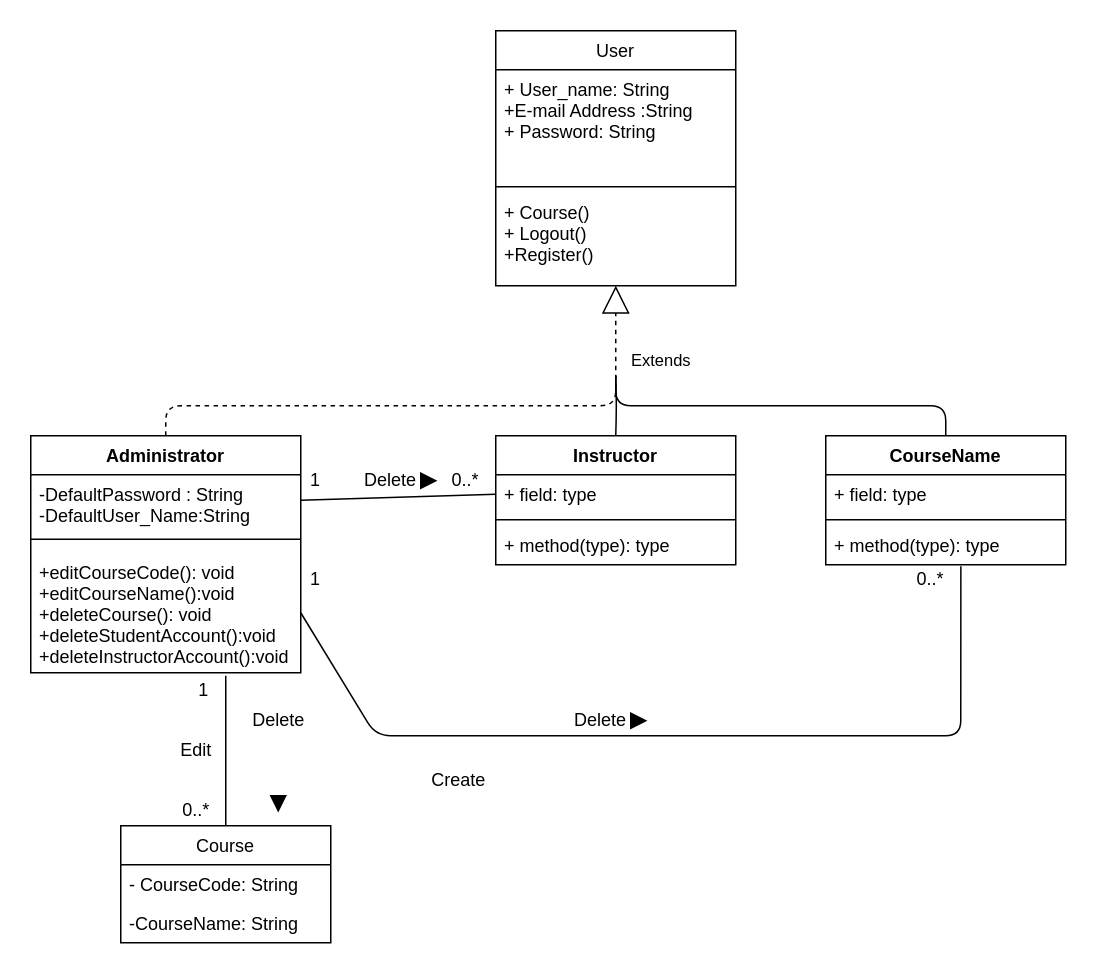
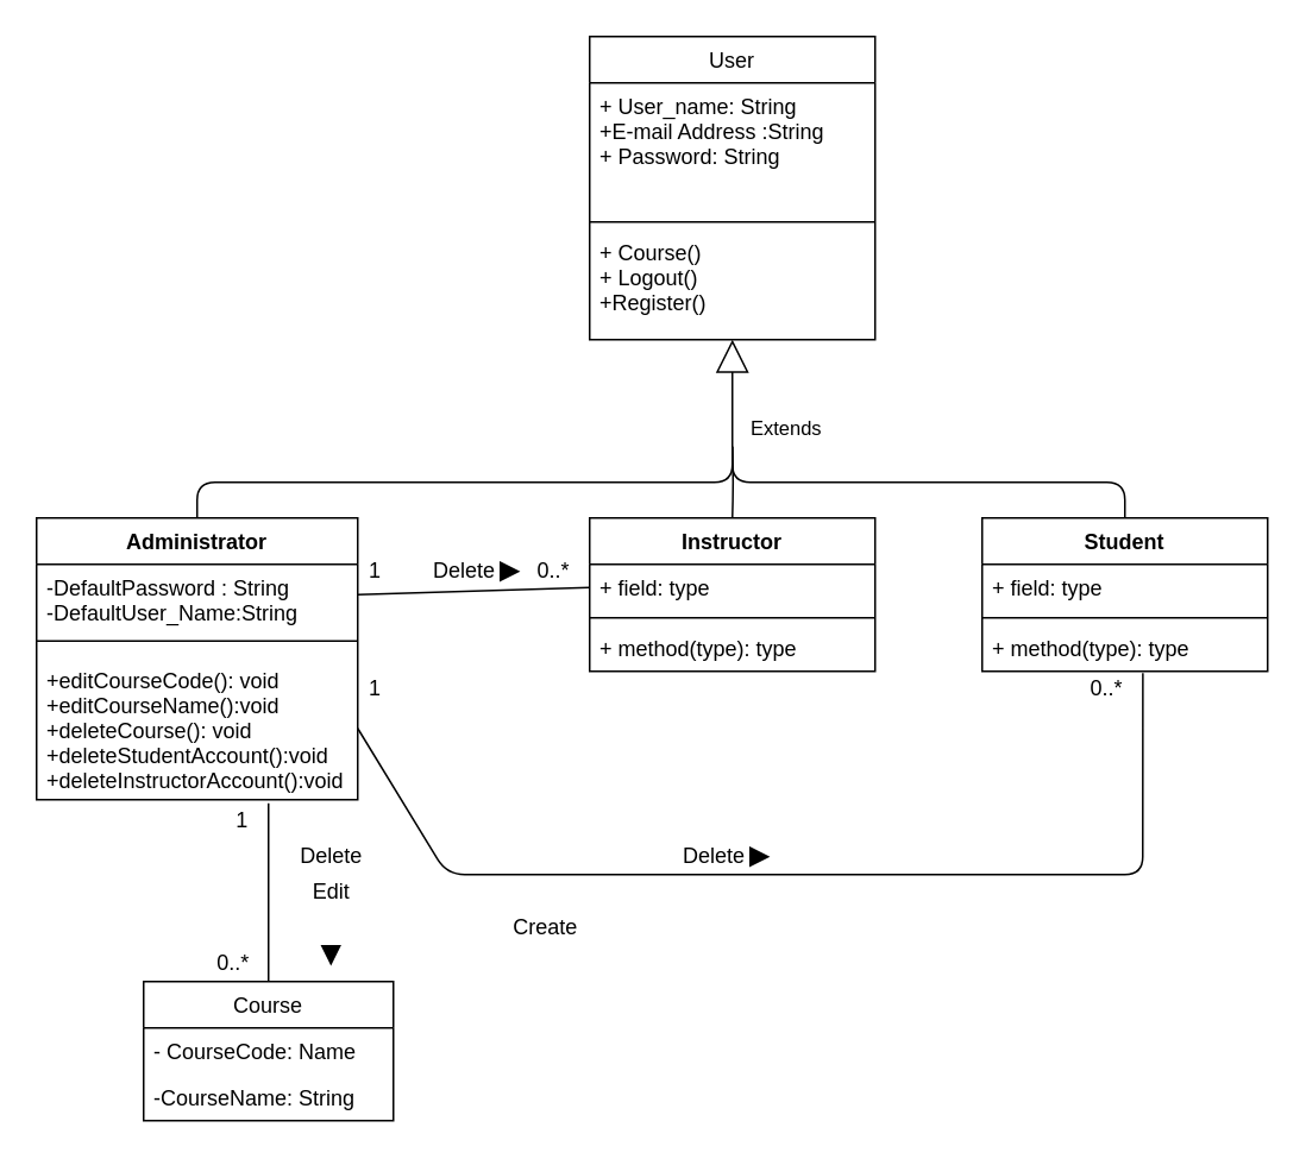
- <mxCell id="18" value="Extends" style="endArrow=block;endSize=16;endFill=0;html=1;entryX=0.5;entryY=1;entryDx=0;entryDy=0;exitX=0.5;exitY=0;exitDx=0;exitDy=0;dashed=1;" parent="1" source="6" target="2" edge="1"><mxGeometry x="0.749" y="-30" width="160" relative="1" as="geometry"><mxPoint x="171" y="290" as="sourcePoint" /><mxPoint x="470" y="270" as="targetPoint" /><Array as="points"><mxPoint x="110" y="270" /><mxPoint x="410" y="270" /></Array><mxPoint as="offset" /></mxGeometry></mxCell>
+ <mxCell id="18" value="Extends" style="endArrow=block;endSize=16;endFill=0;html=1;entryX=0.5;entryY=1;entryDx=0;entryDy=0;exitX=0.5;exitY=0;exitDx=0;exitDy=0;" parent="1" source="6" target="2" edge="1"><mxGeometry x="0.749" y="-30" width="160" relative="1" as="geometry"><mxPoint x="171" y="290" as="sourcePoint" /><mxPoint x="470" y="270" as="targetPoint" /><Array as="points"><mxPoint x="110" y="270" /><mxPoint x="410" y="270" /></Array><mxPoint as="offset" /></mxGeometry></mxCell>
- <mxCell id="14" value="CourseName" style="swimlane;fontStyle=1;align=center;verticalAlign=top;childLayout=stackLayout;horizontal=1;startSize=26;horizontalStack=0;resizeParent=1;resizeParentMax=0;resizeLast=0;collapsible=1;marginBottom=0;" parent="1" vertex="1"><mxGeometry x="550" y="290" width="160" height="86" as="geometry" /></mxCell>
+ <mxCell id="14" value="Student" style="swimlane;fontStyle=1;align=center;verticalAlign=top;childLayout=stackLayout;horizontal=1;startSize=26;horizontalStack=0;resizeParent=1;resizeParentMax=0;resizeLast=0;collapsible=1;marginBottom=0;" parent="1" vertex="1"><mxGeometry x="550" y="290" width="160" height="86" as="geometry" /></mxCell>
- <mxCell id="37" value="Edit" style="text;html=1;align=center;verticalAlign=middle;resizable=0;points=[];autosize=1;strokeColor=none;" parent="1" vertex="1"><mxGeometry x="110" y="490" width="40" height="20" as="geometry" /></mxCell>
+ <mxCell id="37" value="Edit" style="text;html=1;align=center;verticalAlign=middle;resizable=0;points=[];autosize=1;strokeColor=none;" parent="1" vertex="1"><mxGeometry x="165" y="490" width="40" height="20" as="geometry" /></mxCell>
- <mxCell id="22" value="- CourseCode: String" style="text;strokeColor=none;fillColor=none;align=left;verticalAlign=top;spacingLeft=4;spacingRight=4;overflow=hidden;rotatable=0;points=[[0,0.5],[1,0.5]];portConstraint=eastwest;" parent="21" vertex="1"><mxGeometry y="26" width="140" height="26" as="geometry" /></mxCell>
+ <mxCell id="22" value="- CourseCode: Name" style="text;strokeColor=none;fillColor=none;align=left;verticalAlign=top;spacingLeft=4;spacingRight=4;overflow=hidden;rotatable=0;points=[[0,0.5],[1,0.5]];portConstraint=eastwest;" parent="21" vertex="1"><mxGeometry y="26" width="140" height="26" as="geometry" /></mxCell>
